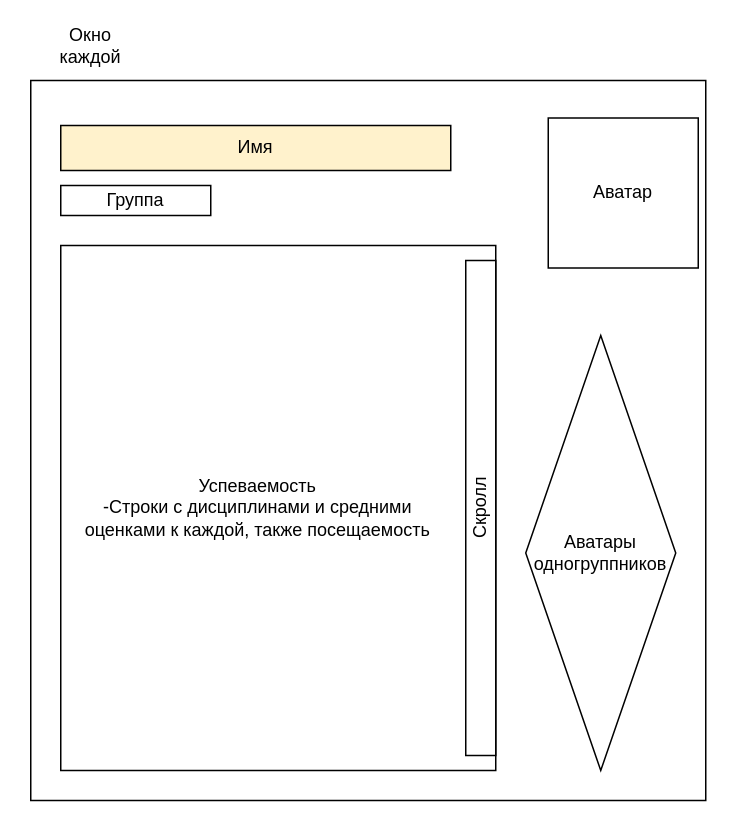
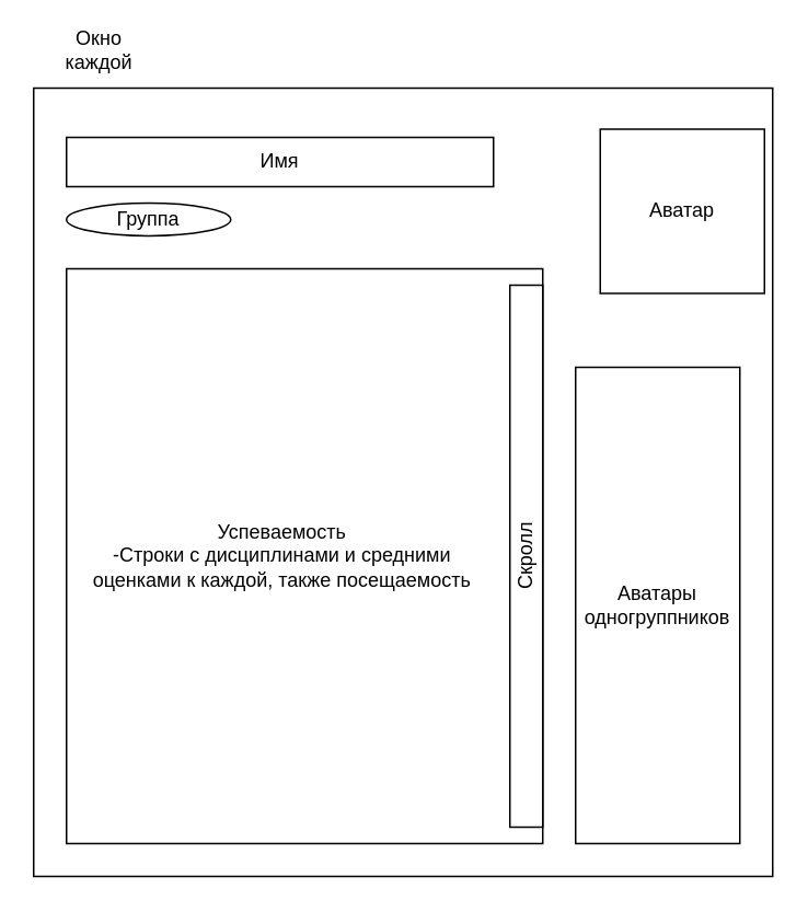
- <mxCell id="5" value="Имя" style="rounded=0;whiteSpace=wrap;html=1;fillColor=#fff2cc;align=center;" vertex="1" parent="1"><mxGeometry x="40" y="83" width="260" height="30" as="geometry" /></mxCell>
+ <mxCell id="5" value="Имя" style="rounded=0;whiteSpace=wrap;html=1;fillColor=#ffffff;align=center;" vertex="1" parent="1"><mxGeometry x="40" y="83" width="260" height="30" as="geometry" /></mxCell>
- <mxCell id="6" value="Группа" style="rounded=0;whiteSpace=wrap;html=1;fillColor=#ffffff;align=center;" vertex="1" parent="1"><mxGeometry x="40" y="123" width="100" height="20" as="geometry" /></mxCell>
+ <mxCell id="6" value="Группа" style="ellipse;whiteSpace=wrap;html=1;fillColor=#ffffff;align=center;" vertex="1" parent="1"><mxGeometry x="40" y="123" width="100" height="20" as="geometry" /></mxCell>
- <mxCell id="7" value="Аватары одногруппников" style="rhombus;whiteSpace=wrap;html=1;fillColor=#ffffff;align=center;" vertex="1" parent="1"><mxGeometry x="350" y="223" width="100" height="290" as="geometry" /></mxCell>
+ <mxCell id="7" value="Аватары одногруппников" style="rounded=0;whiteSpace=wrap;html=1;fillColor=#ffffff;align=center;" vertex="1" parent="1"><mxGeometry x="350" y="223" width="100" height="290" as="geometry" /></mxCell>
